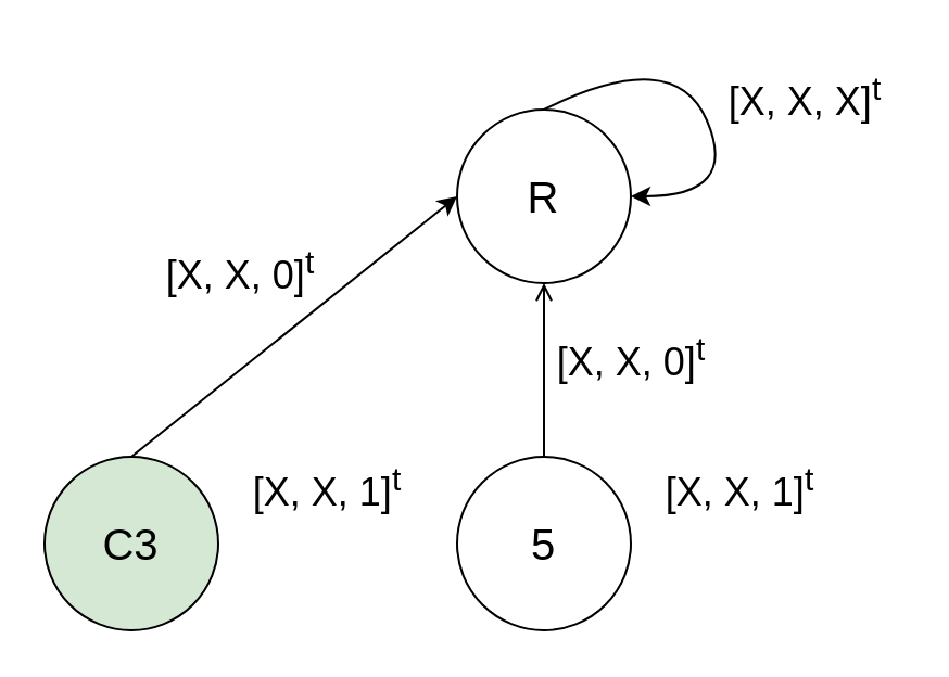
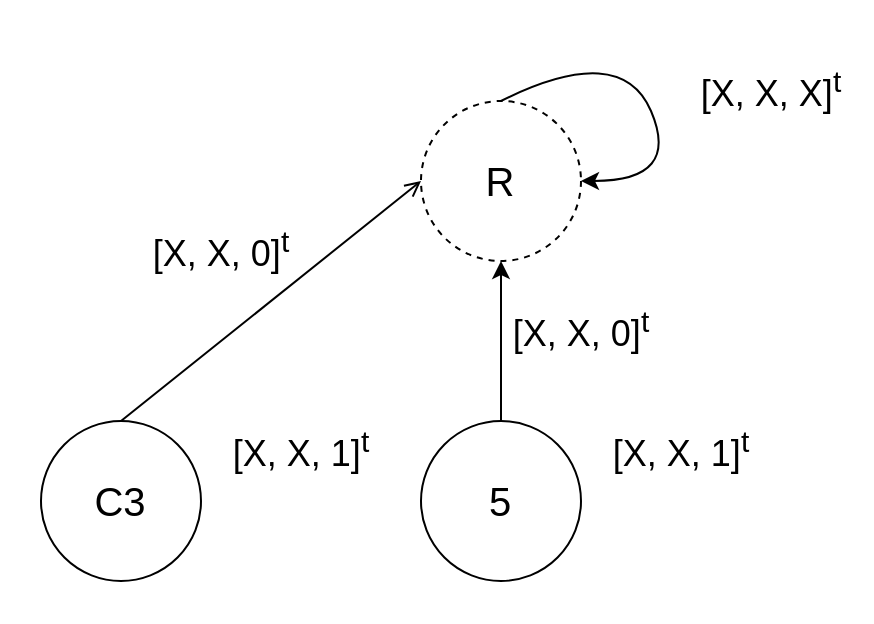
- <mxCell id="12" value="&lt;font style=&quot;font-size: 18px&quot;&gt;[X, X, X]&lt;sup&gt;t&lt;/sup&gt;&lt;/font&gt;" style="text;html=1;align=center;verticalAlign=middle;resizable=0;points=[];autosize=1;strokeColor=none;" vertex="1" parent="1"><mxGeometry x="325" y="30" width="90" height="30" as="geometry" /></mxCell>
+ <mxCell id="12" value="&lt;font style=&quot;font-size: 18px&quot;&gt;[X, X, X]&lt;sup&gt;t&lt;/sup&gt;&lt;/font&gt;" style="text;html=1;align=center;verticalAlign=middle;resizable=0;points=[];autosize=1;strokeColor=none;" vertex="1" parent="1"><mxGeometry x="340" y="30" width="90" height="30" as="geometry" /></mxCell>
- <mxCell id="6" value="&lt;span style=&quot;font-size: 20px&quot;&gt;R&lt;/span&gt;" style="ellipse;whiteSpace=wrap;html=1;aspect=fixed;" vertex="1" parent="1"><mxGeometry x="210" y="50" width="80" height="80" as="geometry" /></mxCell>
+ <mxCell id="6" value="&lt;span style=&quot;font-size: 20px&quot;&gt;R&lt;/span&gt;" style="ellipse;whiteSpace=wrap;html=1;aspect=fixed;dashed=1;" vertex="1" parent="1"><mxGeometry x="210" y="50" width="80" height="80" as="geometry" /></mxCell>
- <mxCell id="7" value="" style="endArrow=classic;html=1;exitX=0.5;exitY=0;exitDx=0;exitDy=0;entryX=0;entryY=0.5;entryDx=0;entryDy=0;" edge="1" parent="1" source="2" target="6"><mxGeometry width="50" height="50" relative="1" as="geometry"><mxPoint x="110" y="180" as="sourcePoint" /><mxPoint x="160" y="130" as="targetPoint" /></mxGeometry></mxCell>
+ <mxCell id="7" value="" style="endArrow=open;html=1;exitX=0.5;exitY=0;exitDx=0;exitDy=0;entryX=0;entryY=0.5;entryDx=0;entryDy=0;" edge="1" parent="1" source="2" target="6"><mxGeometry width="50" height="50" relative="1" as="geometry"><mxPoint x="110" y="180" as="sourcePoint" /><mxPoint x="160" y="130" as="targetPoint" /></mxGeometry></mxCell>
- <mxCell id="8" value="" style="endArrow=open;html=1;entryX=0.5;entryY=1;entryDx=0;entryDy=0;exitX=0.5;exitY=0;exitDx=0;exitDy=0;" edge="1" parent="1" source="3" target="6"><mxGeometry width="50" height="50" relative="1" as="geometry"><mxPoint x="120" y="430" as="sourcePoint" /><mxPoint x="170" y="380" as="targetPoint" /></mxGeometry></mxCell>
+ <mxCell id="8" value="" style="endArrow=classic;html=1;entryX=0.5;entryY=1;entryDx=0;entryDy=0;exitX=0.5;exitY=0;exitDx=0;exitDy=0;" edge="1" parent="1" source="3" target="6"><mxGeometry width="50" height="50" relative="1" as="geometry"><mxPoint x="120" y="430" as="sourcePoint" /><mxPoint x="170" y="380" as="targetPoint" /></mxGeometry></mxCell>
- <mxCell id="2" value="&lt;font style=&quot;font-size: 20px&quot;&gt;C3&lt;/font&gt;" style="ellipse;whiteSpace=wrap;html=1;aspect=fixed;fillColor=#d5e8d4;" parent="1" vertex="1"><mxGeometry x="20" y="210" width="80" height="80" as="geometry" /></mxCell>
+ <mxCell id="2" value="&lt;font style=&quot;font-size: 20px&quot;&gt;C3&lt;/font&gt;" style="ellipse;whiteSpace=wrap;html=1;aspect=fixed;" parent="1" vertex="1"><mxGeometry x="20" y="210" width="80" height="80" as="geometry" /></mxCell>
